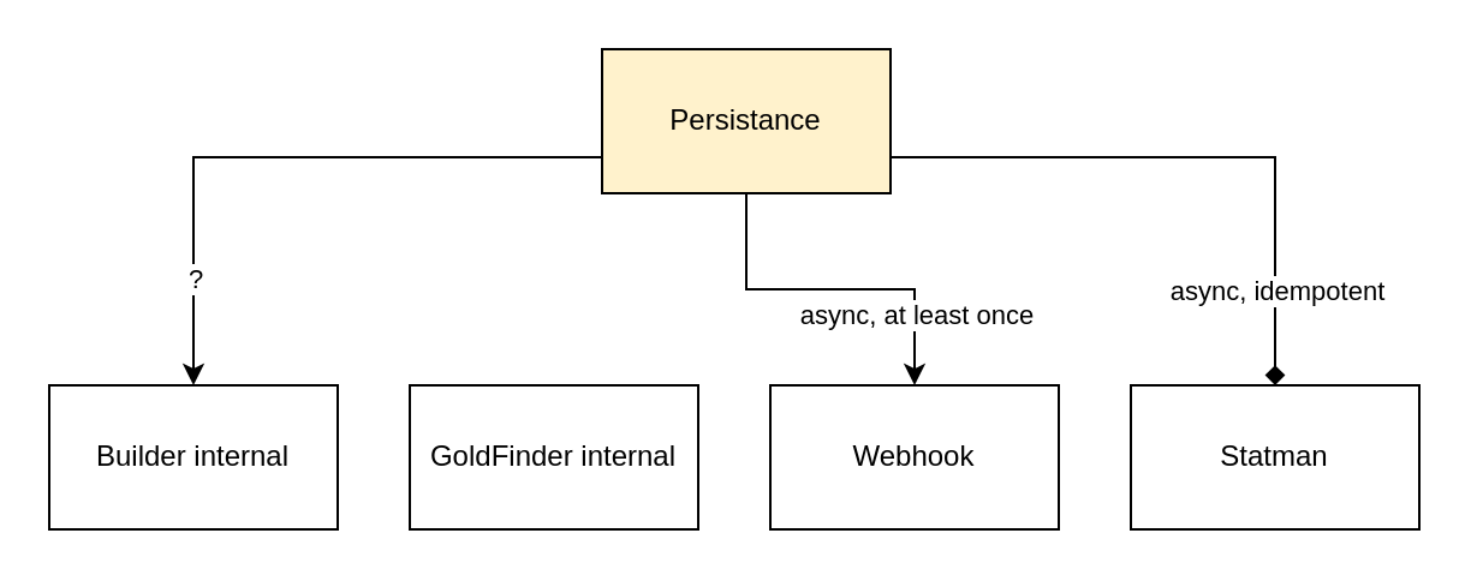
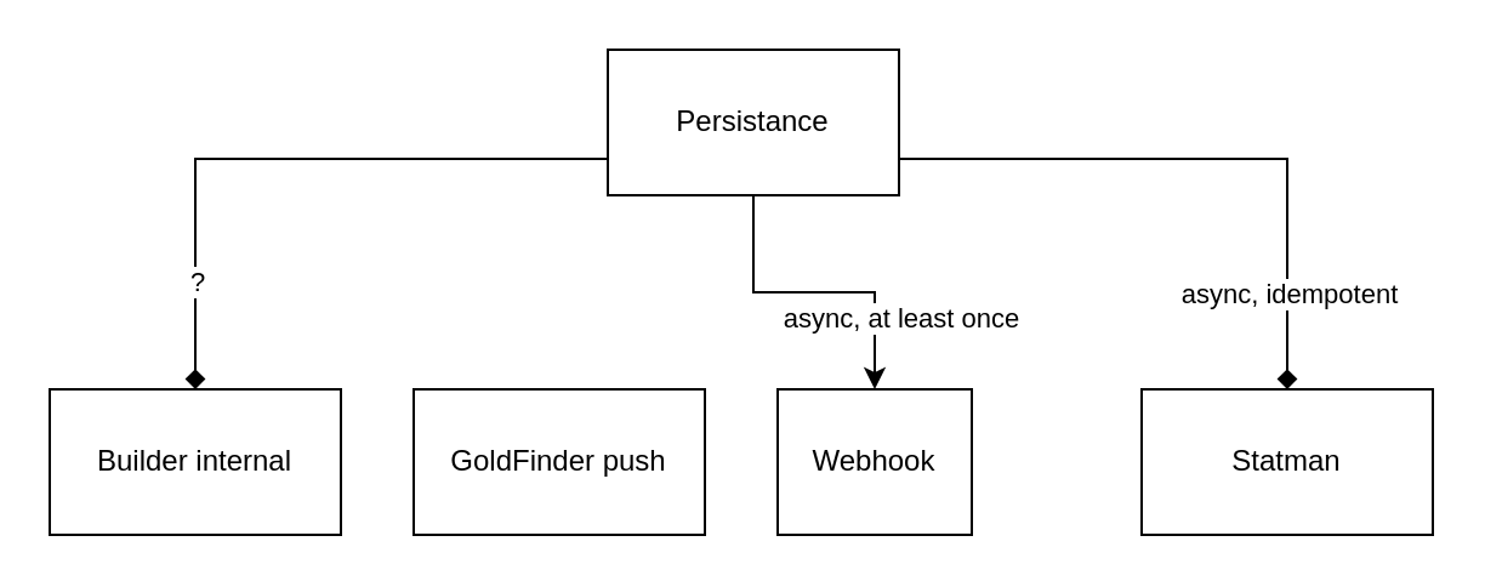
- <mxCell id="8" value="Persistance" style="rounded=0;whiteSpace=wrap;html=1;fillColor=#fff2cc;" vertex="1" parent="1"><mxGeometry x="250" y="20" width="120" height="60" as="geometry" /></mxCell>
+ <mxCell id="8" value="Persistance" style="rounded=0;whiteSpace=wrap;html=1;" vertex="1" parent="1"><mxGeometry x="250" y="20" width="120" height="60" as="geometry" /></mxCell>
- <mxCell id="2" style="edgeStyle=orthogonalEdgeStyle;rounded=0;orthogonalLoop=1;jettySize=auto;html=1;exitX=0;exitY=0.75;exitDx=0;exitDy=0;entryX=0.5;entryY=0;entryDx=0;entryDy=0;" edge="1" parent="1" source="8" target="9"><mxGeometry relative="1" as="geometry" /></mxCell>
+ <mxCell id="2" style="edgeStyle=orthogonalEdgeStyle;rounded=0;orthogonalLoop=1;jettySize=auto;html=1;exitX=0;exitY=0.75;exitDx=0;exitDy=0;entryX=0.5;entryY=0;entryDx=0;entryDy=0;endArrow=diamond;" edge="1" parent="1" source="8" target="9"><mxGeometry relative="1" as="geometry" /></mxCell>
- <mxCell id="10" value="GoldFinder internal" style="rounded=0;whiteSpace=wrap;html=1;" vertex="1" parent="1"><mxGeometry x="170" y="160" width="120" height="60" as="geometry" /></mxCell>
+ <mxCell id="10" value="GoldFinder push" style="rounded=0;whiteSpace=wrap;html=1;" vertex="1" parent="1"><mxGeometry x="170" y="160" width="120" height="60" as="geometry" /></mxCell>
- <mxCell id="11" value="Webhook" style="rounded=0;whiteSpace=wrap;html=1;" vertex="1" parent="1"><mxGeometry x="320" y="160" width="120" height="60" as="geometry" /></mxCell>
+ <mxCell id="11" value="Webhook" style="rounded=0;whiteSpace=wrap;html=1;" vertex="1" parent="1"><mxGeometry x="320" y="160" width="80" height="60" as="geometry" /></mxCell>
